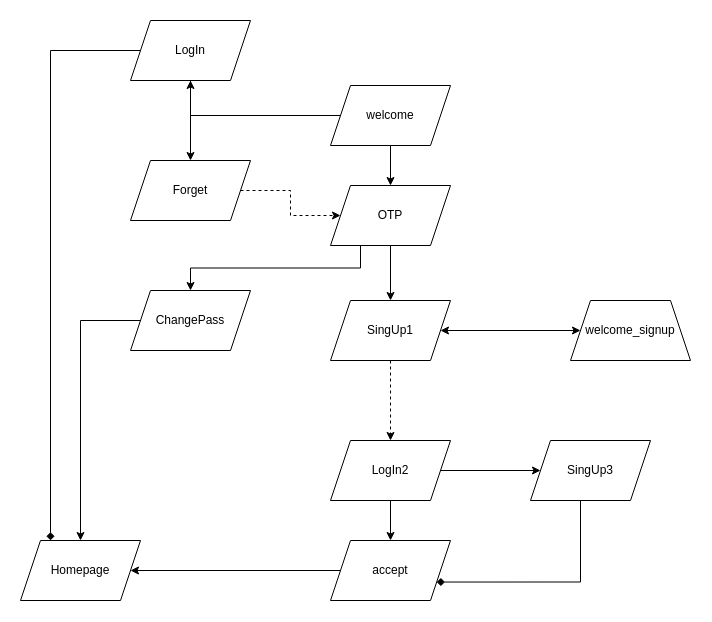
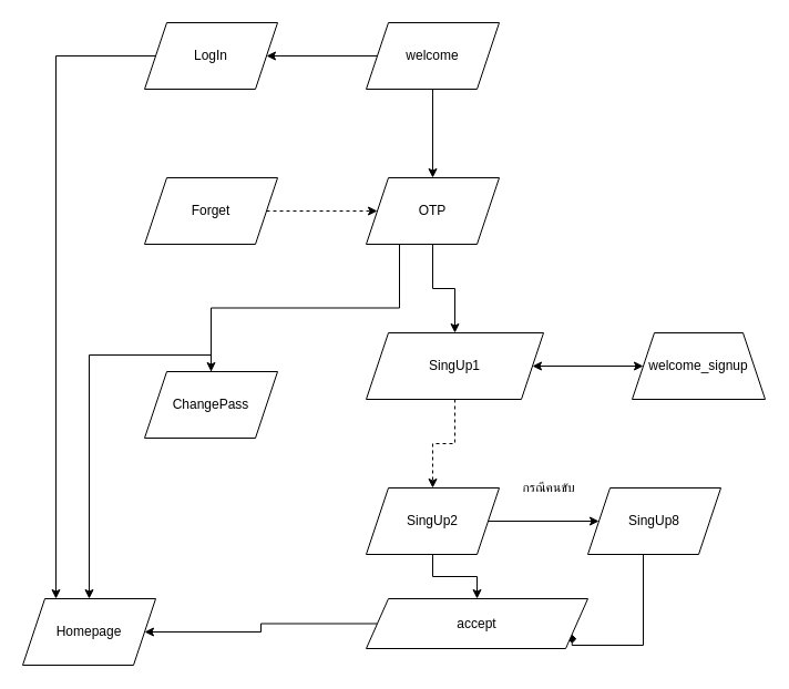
- <mxCell id="4" value="welcome" style="shape=parallelogram;perimeter=parallelogramPerimeter;whiteSpace=wrap;html=1;fixedSize=1;" parent="1" vertex="1"><mxGeometry x="330" y="85" width="120" height="60" as="geometry" /></mxCell>
+ <mxCell id="4" value="welcome" style="shape=parallelogram;perimeter=parallelogramPerimeter;whiteSpace=wrap;html=1;fixedSize=1;" parent="1" vertex="1"><mxGeometry x="330" y="20" width="120" height="60" as="geometry" /></mxCell>
- <mxCell id="5" value="" style="edgeStyle=orthogonalEdgeStyle;rounded=0;orthogonalLoop=1;jettySize=auto;html=1;" parent="1" source="7" target="9" edge="1"><mxGeometry relative="1" as="geometry" /></mxCell>
- <mxCell id="12" value="OTP" style="shape=parallelogram;perimeter=parallelogramPerimeter;whiteSpace=wrap;html=1;fixedSize=1;" parent="1" vertex="1"><mxGeometry x="330" y="185" width="120" height="60" as="geometry" /></mxCell>
+ <mxCell id="12" value="OTP" style="shape=parallelogram;perimeter=parallelogramPerimeter;whiteSpace=wrap;html=1;fixedSize=1;" parent="1" vertex="1"><mxGeometry x="330" y="160" width="120" height="60" as="geometry" /></mxCell>
- <mxCell id="23" value="ChangePass" style="shape=parallelogram;perimeter=parallelogramPerimeter;whiteSpace=wrap;html=1;fixedSize=1;" parent="1" vertex="1"><mxGeometry x="130" y="290" width="120" height="60" as="geometry" /></mxCell>
+ <mxCell id="23" value="ChangePass" style="shape=parallelogram;perimeter=parallelogramPerimeter;whiteSpace=wrap;html=1;fixedSize=1;" parent="1" vertex="1"><mxGeometry x="130" y="335" width="120" height="60" as="geometry" /></mxCell>
- <mxCell id="14" value="SingUp1" style="shape=parallelogram;perimeter=parallelogramPerimeter;whiteSpace=wrap;html=1;fixedSize=1;" parent="1" vertex="1"><mxGeometry x="330" y="300" width="120" height="60" as="geometry" /></mxCell>
+ <mxCell id="14" value="SingUp1" style="shape=parallelogram;perimeter=parallelogramPerimeter;whiteSpace=wrap;html=1;fixedSize=1;" parent="1" vertex="1"><mxGeometry x="330" y="300" width="160" height="60" as="geometry" /></mxCell>
+ <mxCell id="24" value="กรณีคนขับ" style="text;html=1;strokeColor=none;fillColor=none;align=center;verticalAlign=middle;whiteSpace=wrap;rounded=0;" parent="1" vertex="1"><mxGeometry x="460" y="430" width="70" height="20" as="geometry" /></mxCell>
- <mxCell id="17" value="LogIn2" style="shape=parallelogram;perimeter=parallelogramPerimeter;whiteSpace=wrap;html=1;fixedSize=1;" parent="1" vertex="1"><mxGeometry x="330" y="440" width="120" height="60" as="geometry" /></mxCell>
+ <mxCell id="17" value="SingUp2" style="shape=parallelogram;perimeter=parallelogramPerimeter;whiteSpace=wrap;html=1;fixedSize=1;" parent="1" vertex="1"><mxGeometry x="330" y="440" width="120" height="60" as="geometry" /></mxCell>
- <mxCell id="19" value="SingUp3" style="shape=parallelogram;perimeter=parallelogramPerimeter;whiteSpace=wrap;html=1;fixedSize=1;" parent="1" vertex="1"><mxGeometry x="530" y="440" width="120" height="60" as="geometry" /></mxCell>
+ <mxCell id="19" value="SingUp8" style="shape=parallelogram;perimeter=parallelogramPerimeter;whiteSpace=wrap;html=1;fixedSize=1;" parent="1" vertex="1"><mxGeometry x="530" y="440" width="120" height="60" as="geometry" /></mxCell>
- <mxCell id="6" style="edgeStyle=orthogonalEdgeStyle;rounded=0;orthogonalLoop=1;jettySize=auto;html=1;entryX=0.25;entryY=0;entryDx=0;entryDy=0;endArrow=diamond;" parent="1" source="7" target="25" edge="1"><mxGeometry relative="1" as="geometry"><mxPoint x="50" y="530" as="targetPoint" /><Array as="points"><mxPoint x="50" y="50" /></Array></mxGeometry></mxCell>
+ <mxCell id="6" style="edgeStyle=orthogonalEdgeStyle;rounded=0;orthogonalLoop=1;jettySize=auto;html=1;entryX=0.25;entryY=0;entryDx=0;entryDy=0;" parent="1" source="7" target="25" edge="1"><mxGeometry relative="1" as="geometry"><mxPoint x="50" y="530" as="targetPoint" /><Array as="points"><mxPoint x="50" y="50" /></Array></mxGeometry></mxCell>
- <mxCell id="21" value="accept" style="shape=parallelogram;perimeter=parallelogramPerimeter;whiteSpace=wrap;html=1;fixedSize=1;" parent="1" vertex="1"><mxGeometry x="330" y="540" width="120" height="60" as="geometry" /></mxCell>
+ <mxCell id="21" value="accept" style="shape=parallelogram;perimeter=parallelogramPerimeter;whiteSpace=wrap;html=1;fixedSize=1;" parent="1" vertex="1"><mxGeometry x="330" y="540" width="200" height="45" as="geometry" /></mxCell>
